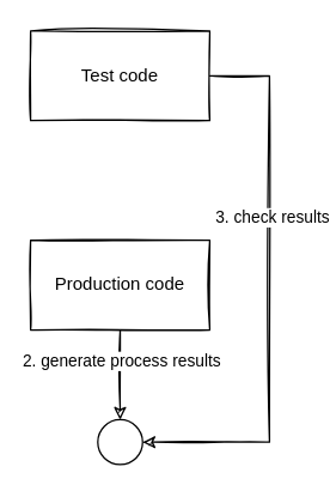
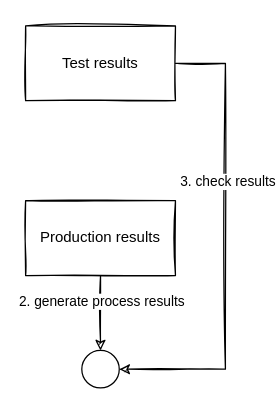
- <mxCell id="2" value="Test code" style="rounded=0;whiteSpace=wrap;html=1;sketch=1;" parent="1" vertex="1"><mxGeometry x="20" y="20" width="120" height="60" as="geometry" /></mxCell>
+ <mxCell id="2" value="Test results" style="rounded=0;whiteSpace=wrap;html=1;sketch=1;" parent="1" vertex="1"><mxGeometry x="20" y="20" width="120" height="60" as="geometry" /></mxCell>
- <mxCell id="5" value="Production code" style="rounded=0;whiteSpace=wrap;html=1;sketch=1;" parent="1" vertex="1"><mxGeometry x="20" y="160" width="120" height="60" as="geometry" /></mxCell>
+ <mxCell id="5" value="Production results" style="rounded=0;whiteSpace=wrap;html=1;sketch=1;" parent="1" vertex="1"><mxGeometry x="20" y="160" width="120" height="60" as="geometry" /></mxCell>
